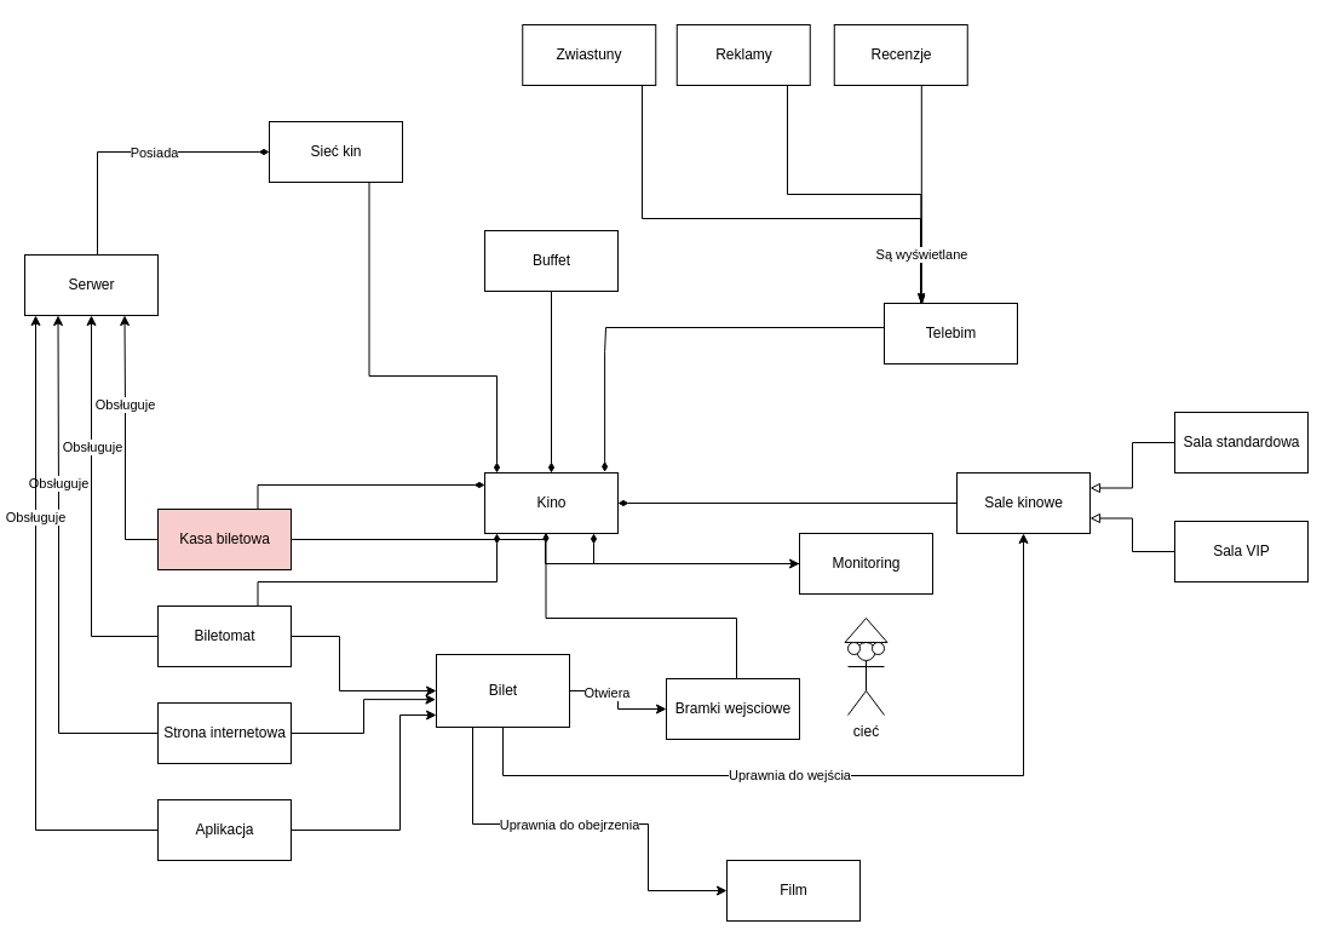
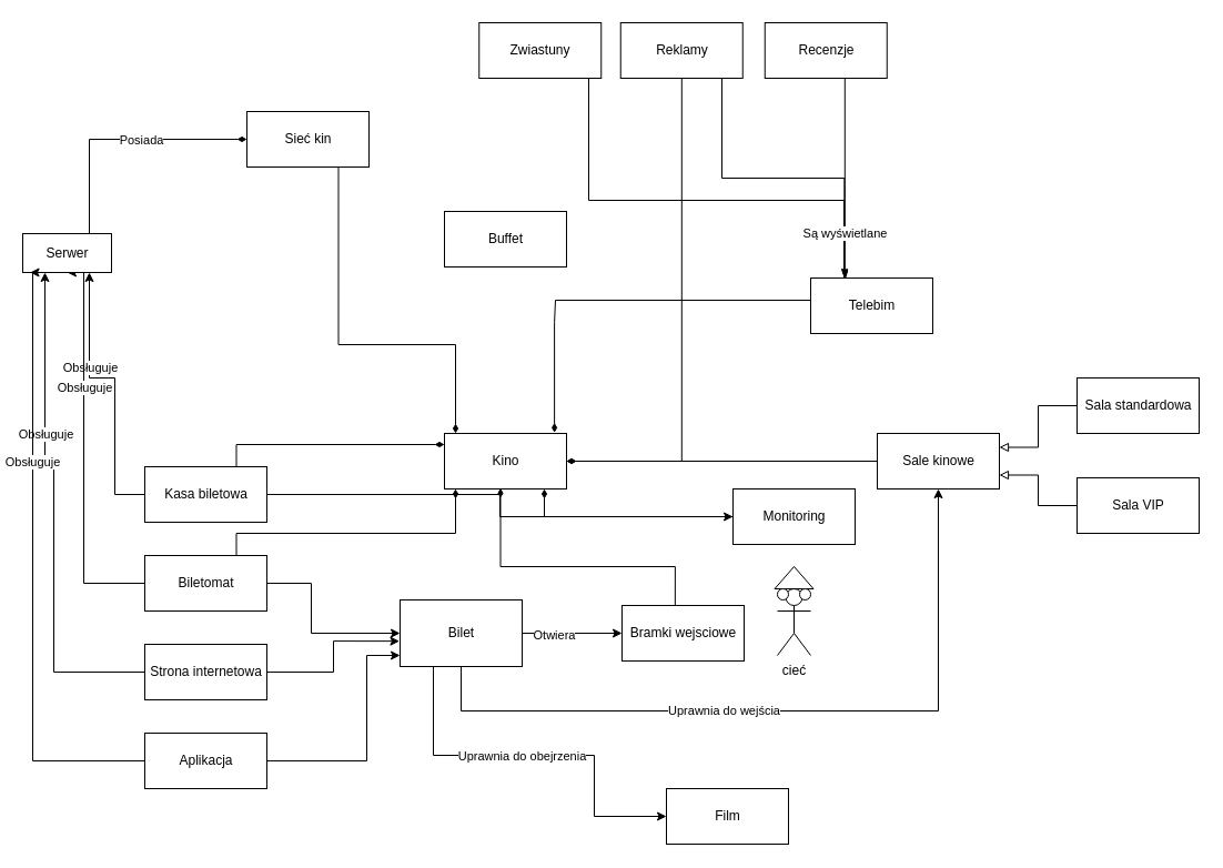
- <mxCell id="42" value="Serwer" style="html=1;" parent="1" vertex="1"><mxGeometry x="20" y="210" width="110" height="50" as="geometry" /></mxCell>
+ <mxCell id="42" value="Serwer" style="html=1;" parent="1" vertex="1"><mxGeometry x="20" y="210" width="80" height="35" as="geometry" /></mxCell>
- <mxCell id="6" style="edgeStyle=orthogonalEdgeStyle;rounded=0;orthogonalLoop=1;jettySize=auto;html=1;entryX=0.5;entryY=1;entryDx=0;entryDy=0;endArrow=none;endFill=0;startArrow=diamondThin;startFill=1;" parent="1" source="10" target="39" edge="1"><mxGeometry relative="1" as="geometry" /></mxCell>
+ <mxCell id="6" style="edgeStyle=orthogonalEdgeStyle;rounded=0;orthogonalLoop=1;jettySize=auto;html=1;endArrow=none;endFill=0;startArrow=diamondThin;startFill=1;" parent="1" source="10" target="57" edge="1"><mxGeometry relative="1" as="geometry" /></mxCell>
- <mxCell id="15" value="Kasa biletowa" style="html=1;fillColor=#f8cecc;" parent="1" vertex="1"><mxGeometry x="130" y="420" width="110" height="50" as="geometry" /></mxCell>
+ <mxCell id="15" value="Kasa biletowa" style="html=1;" parent="1" vertex="1"><mxGeometry x="130" y="420" width="110" height="50" as="geometry" /></mxCell>
- <mxCell id="11" value="Bramki wejsciowe" style="html=1;" parent="1" vertex="1"><mxGeometry x="550" y="560" width="110" height="50" as="geometry" /></mxCell>
+ <mxCell id="11" value="Bramki wejsciowe" style="html=1;" parent="1" vertex="1"><mxGeometry x="560" y="545" width="110" height="50" as="geometry" /></mxCell>
